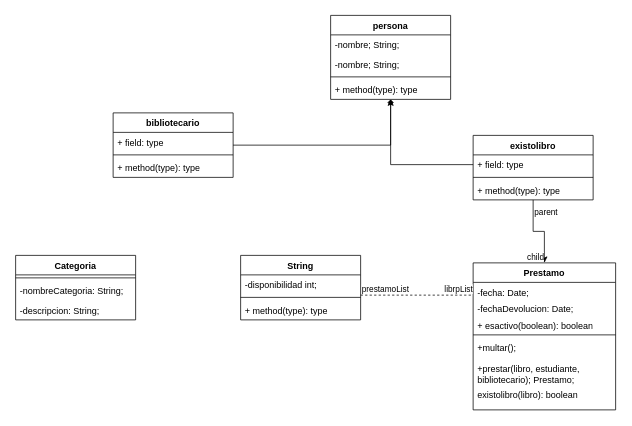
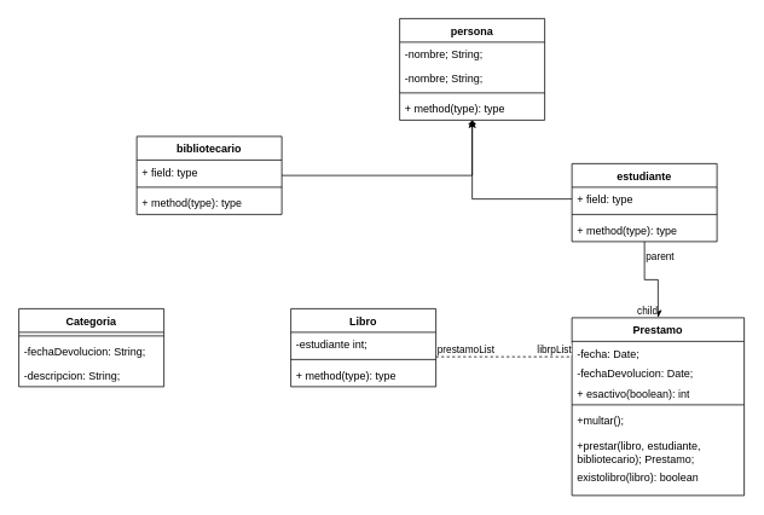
- <mxCell id="12" value="existolibro&lt;br&gt;" style="swimlane;fontStyle=1;align=center;verticalAlign=top;childLayout=stackLayout;horizontal=1;startSize=26;horizontalStack=0;resizeParent=1;resizeParentMax=0;resizeLast=0;collapsible=1;marginBottom=0;whiteSpace=wrap;html=1;" vertex="1" parent="1"><mxGeometry x="630" y="180" width="160" height="86" as="geometry" /></mxCell>
+ <mxCell id="12" value="estudiante&lt;br&gt;" style="swimlane;fontStyle=1;align=center;verticalAlign=top;childLayout=stackLayout;horizontal=1;startSize=26;horizontalStack=0;resizeParent=1;resizeParentMax=0;resizeLast=0;collapsible=1;marginBottom=0;whiteSpace=wrap;html=1;" vertex="1" parent="1"><mxGeometry x="630" y="180" width="160" height="86" as="geometry" /></mxCell>
- <mxCell id="17" value="String" style="swimlane;fontStyle=1;align=center;verticalAlign=top;childLayout=stackLayout;horizontal=1;startSize=26;horizontalStack=0;resizeParent=1;resizeParentMax=0;resizeLast=0;collapsible=1;marginBottom=0;whiteSpace=wrap;html=1;" vertex="1" parent="1"><mxGeometry x="320" y="340" width="160" height="86" as="geometry" /></mxCell>
+ <mxCell id="17" value="Libro" style="swimlane;fontStyle=1;align=center;verticalAlign=top;childLayout=stackLayout;horizontal=1;startSize=26;horizontalStack=0;resizeParent=1;resizeParentMax=0;resizeLast=0;collapsible=1;marginBottom=0;whiteSpace=wrap;html=1;" vertex="1" parent="1"><mxGeometry x="320" y="340" width="160" height="86" as="geometry" /></mxCell>
- <mxCell id="18" value="-disponibilidad int;" style="text;strokeColor=none;fillColor=none;align=left;verticalAlign=top;spacingLeft=4;spacingRight=4;overflow=hidden;rotatable=0;points=[[0,0.5],[1,0.5]];portConstraint=eastwest;whiteSpace=wrap;html=1;" vertex="1" parent="17"><mxGeometry y="26" width="160" height="26" as="geometry" /></mxCell>
+ <mxCell id="18" value="-estudiante int;" style="text;strokeColor=none;fillColor=none;align=left;verticalAlign=top;spacingLeft=4;spacingRight=4;overflow=hidden;rotatable=0;points=[[0,0.5],[1,0.5]];portConstraint=eastwest;whiteSpace=wrap;html=1;" vertex="1" parent="17"><mxGeometry y="26" width="160" height="26" as="geometry" /></mxCell>
- <mxCell id="31" value="-nombreCategoria: String;" style="text;strokeColor=none;fillColor=none;align=left;verticalAlign=top;spacingLeft=4;spacingRight=4;overflow=hidden;rotatable=0;points=[[0,0.5],[1,0.5]];portConstraint=eastwest;whiteSpace=wrap;html=1;" vertex="1" parent="29"><mxGeometry y="34" width="160" height="26" as="geometry" /></mxCell>
+ <mxCell id="31" value="-fechaDevolucion: String;" style="text;strokeColor=none;fillColor=none;align=left;verticalAlign=top;spacingLeft=4;spacingRight=4;overflow=hidden;rotatable=0;points=[[0,0.5],[1,0.5]];portConstraint=eastwest;whiteSpace=wrap;html=1;" vertex="1" parent="29"><mxGeometry y="34" width="160" height="26" as="geometry" /></mxCell>
- <mxCell id="24" value="+ esactivo(boolean): boolean" style="text;strokeColor=none;fillColor=none;align=left;verticalAlign=top;spacingLeft=4;spacingRight=4;overflow=hidden;rotatable=0;points=[[0,0.5],[1,0.5]];portConstraint=eastwest;whiteSpace=wrap;html=1;" vertex="1" parent="21"><mxGeometry y="70" width="190" height="22" as="geometry" /></mxCell>
+ <mxCell id="24" value="+ esactivo(boolean): int" style="text;strokeColor=none;fillColor=none;align=left;verticalAlign=top;spacingLeft=4;spacingRight=4;overflow=hidden;rotatable=0;points=[[0,0.5],[1,0.5]];portConstraint=eastwest;whiteSpace=wrap;html=1;" vertex="1" parent="21"><mxGeometry y="70" width="190" height="22" as="geometry" /></mxCell>
